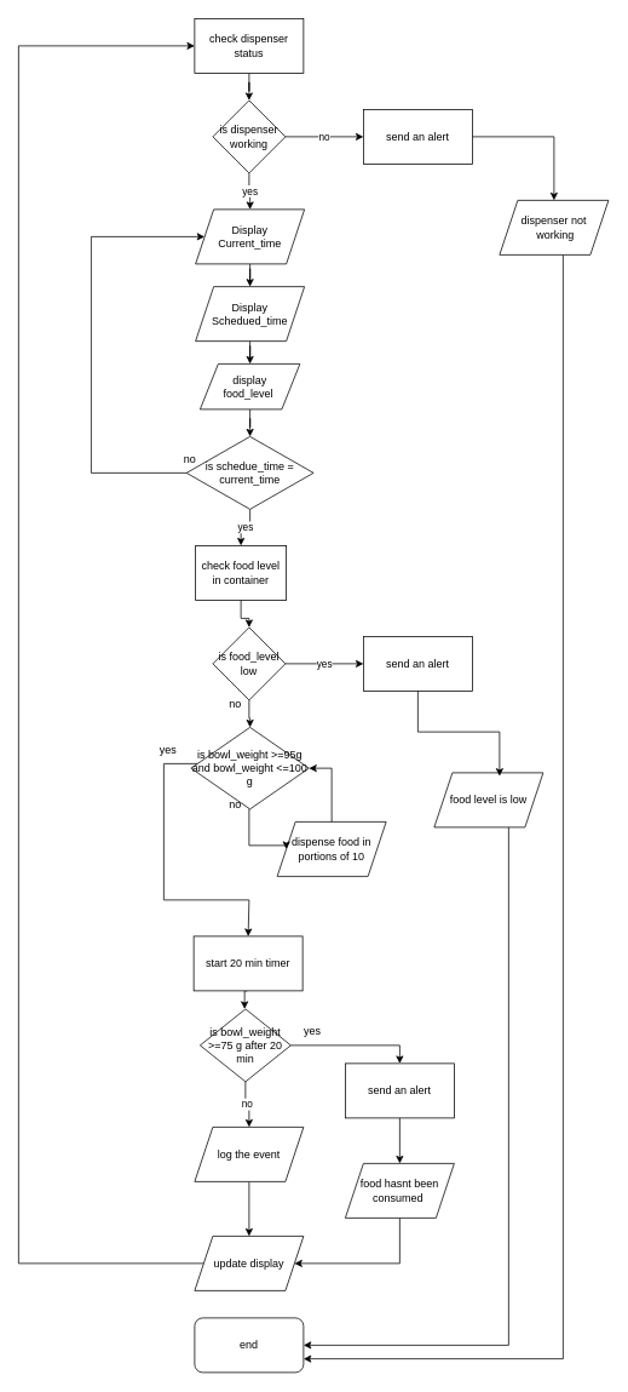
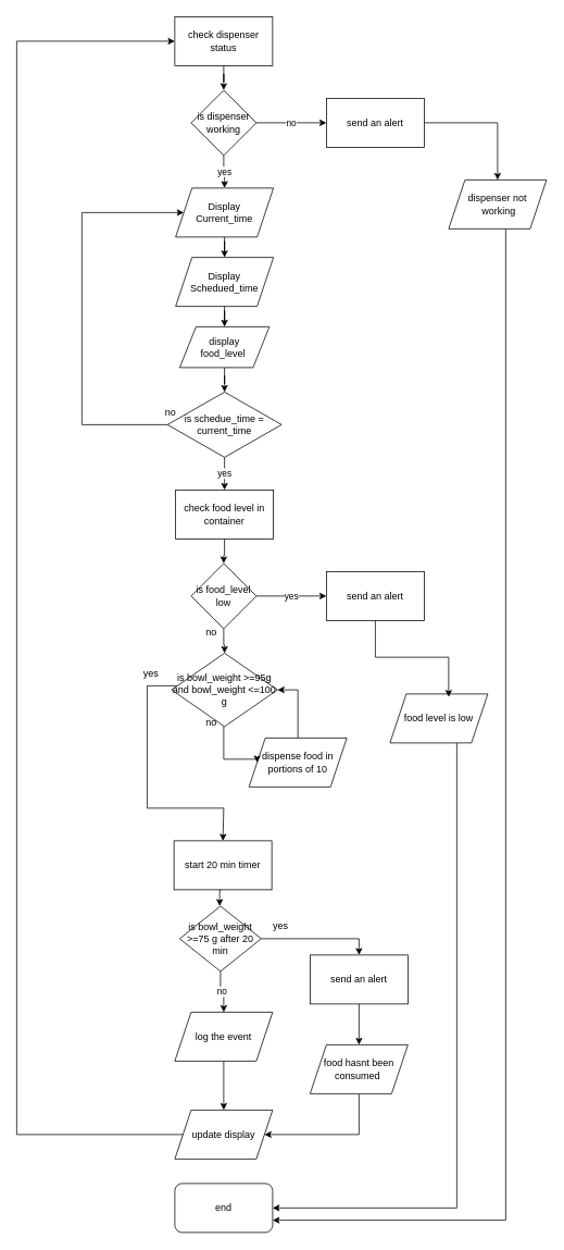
- <mxCell id="17" value="check food level in container" style="rounded=0;whiteSpace=wrap;html=1;" parent="1" vertex="1"><mxGeometry x="215" y="600" width="100" height="60" as="geometry" /></mxCell>
+ <mxCell id="17" value="check food level in container" style="rounded=0;whiteSpace=wrap;html=1;" parent="1" vertex="1"><mxGeometry x="215" y="600" width="120" height="60" as="geometry" /></mxCell>
